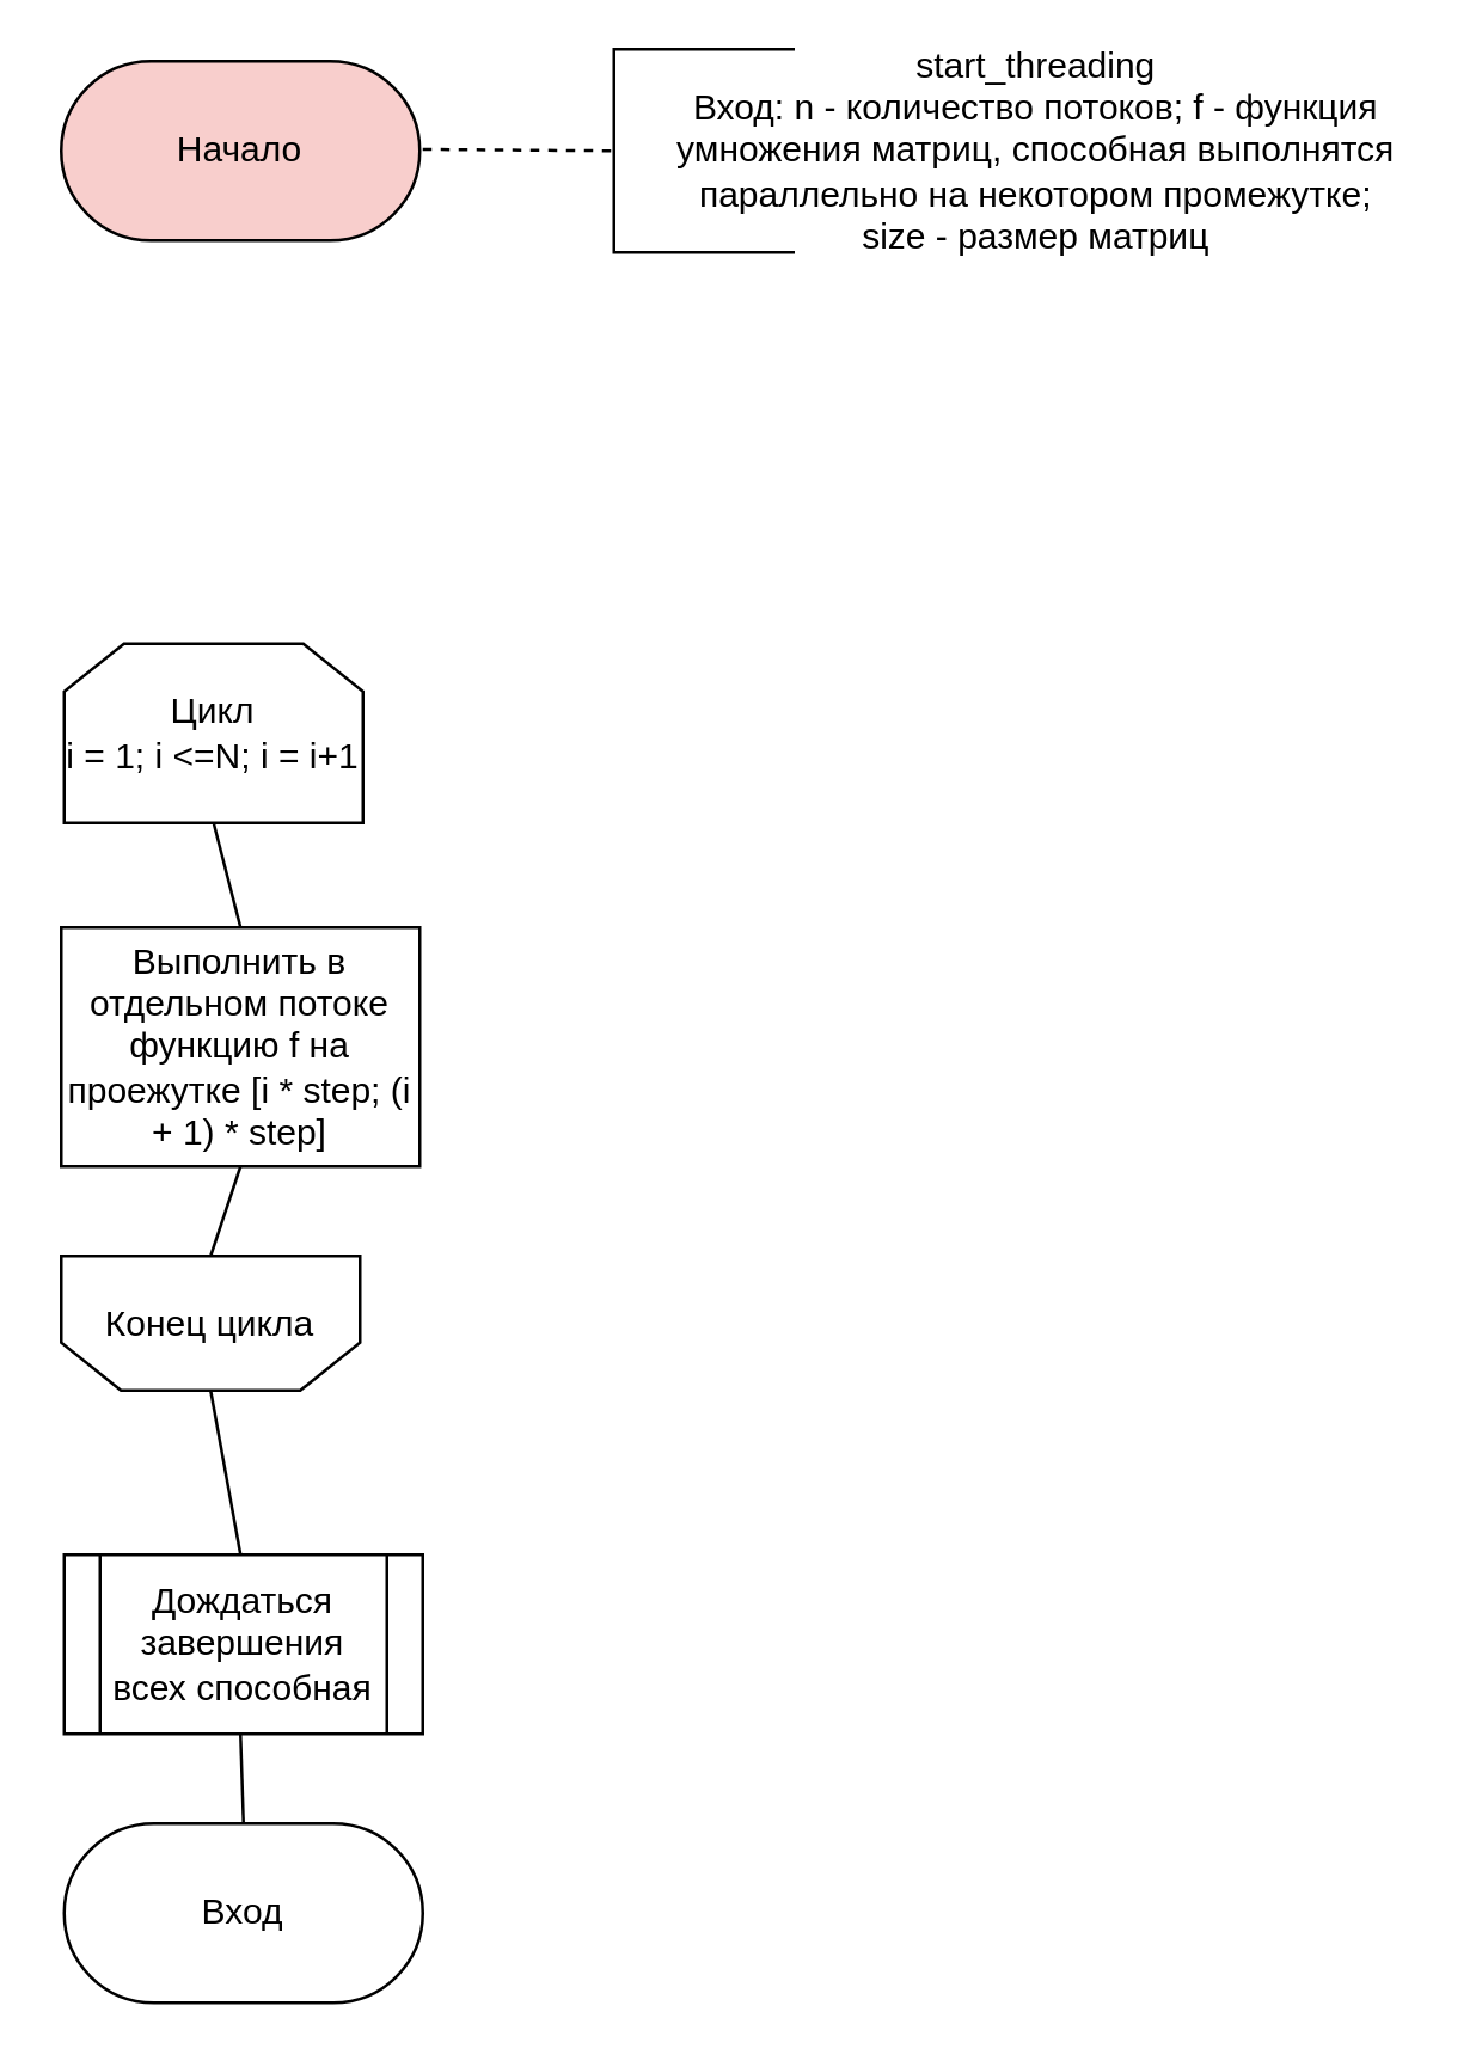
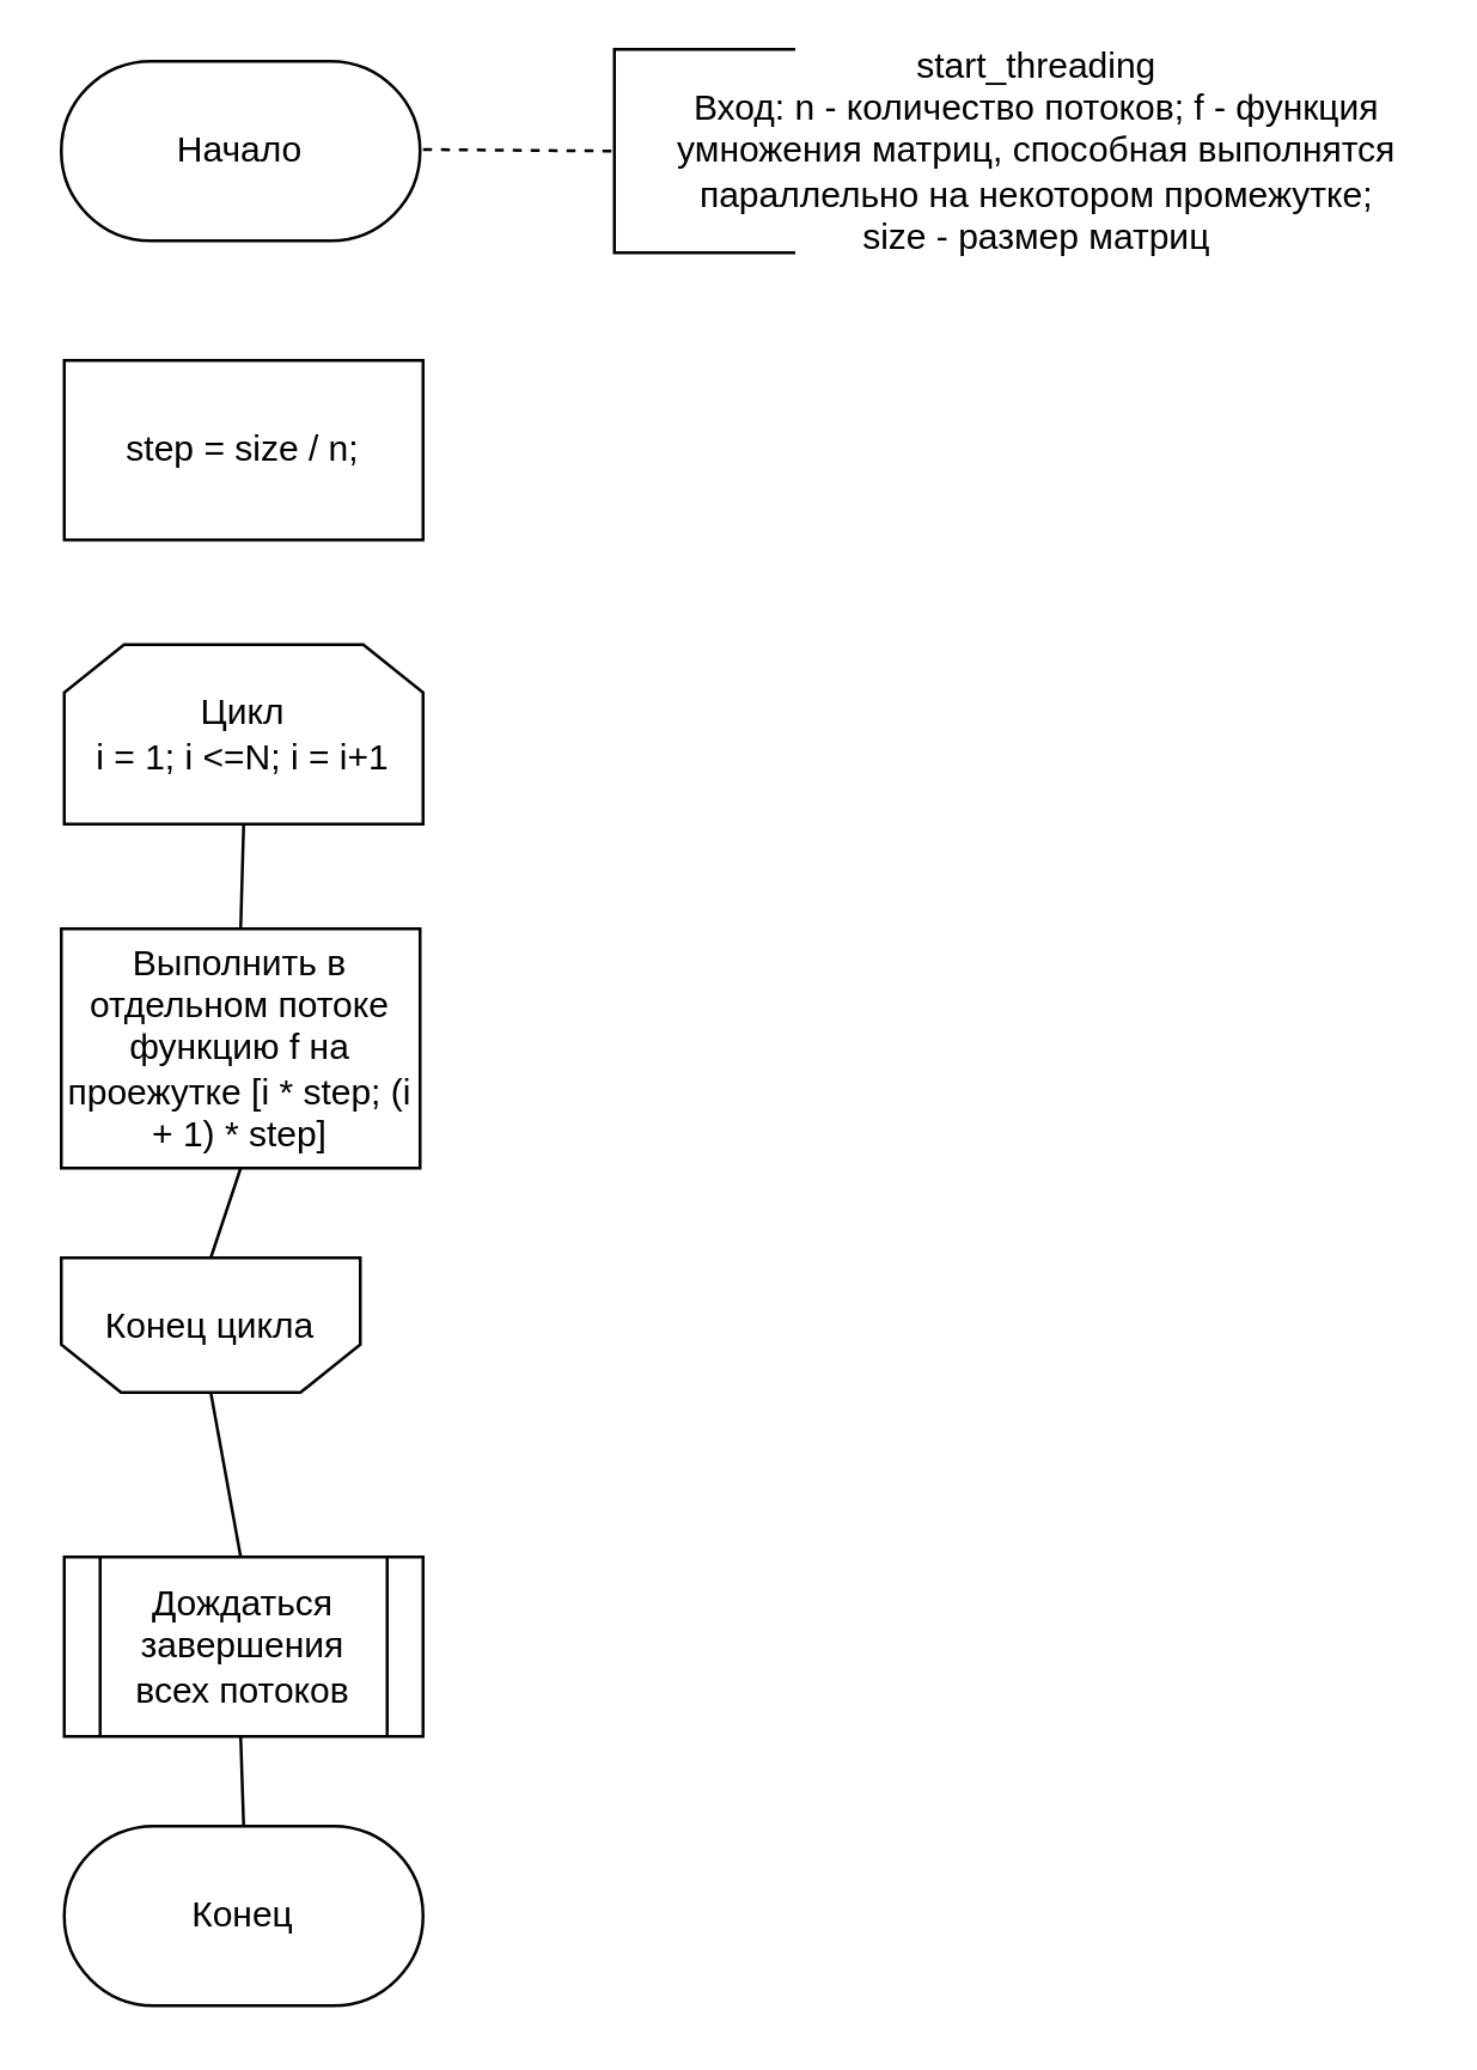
- <mxCell id="2" value="Начало" style="rounded=1;whiteSpace=wrap;html=1;arcSize=50;fillColor=#f8cecc;" parent="1" vertex="1"><mxGeometry x="20" y="20" width="120" height="60" as="geometry" /></mxCell>
+ <mxCell id="2" value="Начало" style="rounded=1;whiteSpace=wrap;html=1;arcSize=50;" parent="1" vertex="1"><mxGeometry x="20" y="20" width="120" height="60" as="geometry" /></mxCell>
+ <mxCell id="5" value="step = size / n;" style="rounded=0;whiteSpace=wrap;html=1;" parent="1" vertex="1"><mxGeometry x="21" y="120" width="120" height="60" as="geometry" /></mxCell>
- <mxCell id="4" value="Цикл &lt;br&gt;i = 1; i &amp;lt;=N; i = i+1" style="shape=loopLimit;whiteSpace=wrap;html=1;" parent="1" vertex="1"><mxGeometry x="21" y="215" width="100" height="60" as="geometry" /></mxCell>
+ <mxCell id="4" value="Цикл &lt;br&gt;i = 1; i &amp;lt;=N; i = i+1" style="shape=loopLimit;whiteSpace=wrap;html=1;" parent="1" vertex="1"><mxGeometry x="21" y="215" width="120" height="60" as="geometry" /></mxCell>
- <mxCell id="15" value="&lt;span&gt;Дождаться завершения всех способная&lt;/span&gt;" style="shape=process;whiteSpace=wrap;html=1;backgroundOutline=1;" vertex="1" parent="1"><mxGeometry x="21" y="520" width="120" height="60" as="geometry" /></mxCell>
+ <mxCell id="15" value="&lt;span&gt;Дождаться завершения всех потоков&lt;/span&gt;" style="shape=process;whiteSpace=wrap;html=1;backgroundOutline=1;" vertex="1" parent="1"><mxGeometry x="21" y="520" width="120" height="60" as="geometry" /></mxCell>
- <mxCell id="7" value="Вход" style="rounded=1;whiteSpace=wrap;html=1;arcSize=50;" parent="1" vertex="1"><mxGeometry x="21" y="610" width="120" height="60" as="geometry" /></mxCell>
+ <mxCell id="7" value="Конец" style="rounded=1;whiteSpace=wrap;html=1;arcSize=50;" parent="1" vertex="1"><mxGeometry x="21" y="610" width="120" height="60" as="geometry" /></mxCell>
